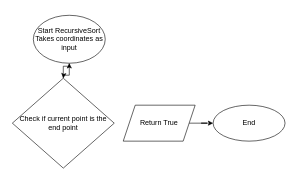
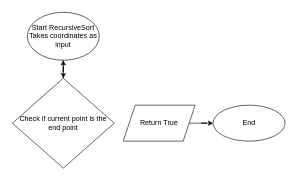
- <mxCell id="3" value="Start RecursiveSort&lt;br&gt;Takes coordinates as input" style="ellipse;whiteSpace=wrap;html=1;" vertex="1" parent="1"><mxGeometry x="55" y="25" width="120" height="80" as="geometry" /></mxCell>
+ <mxCell id="3" value="Start RecursiveSort&lt;br&gt;Takes coordinates as input" style="ellipse;whiteSpace=wrap;html=1;" vertex="1" parent="1"><mxGeometry x="45" y="20" width="120" height="80" as="geometry" /></mxCell>
